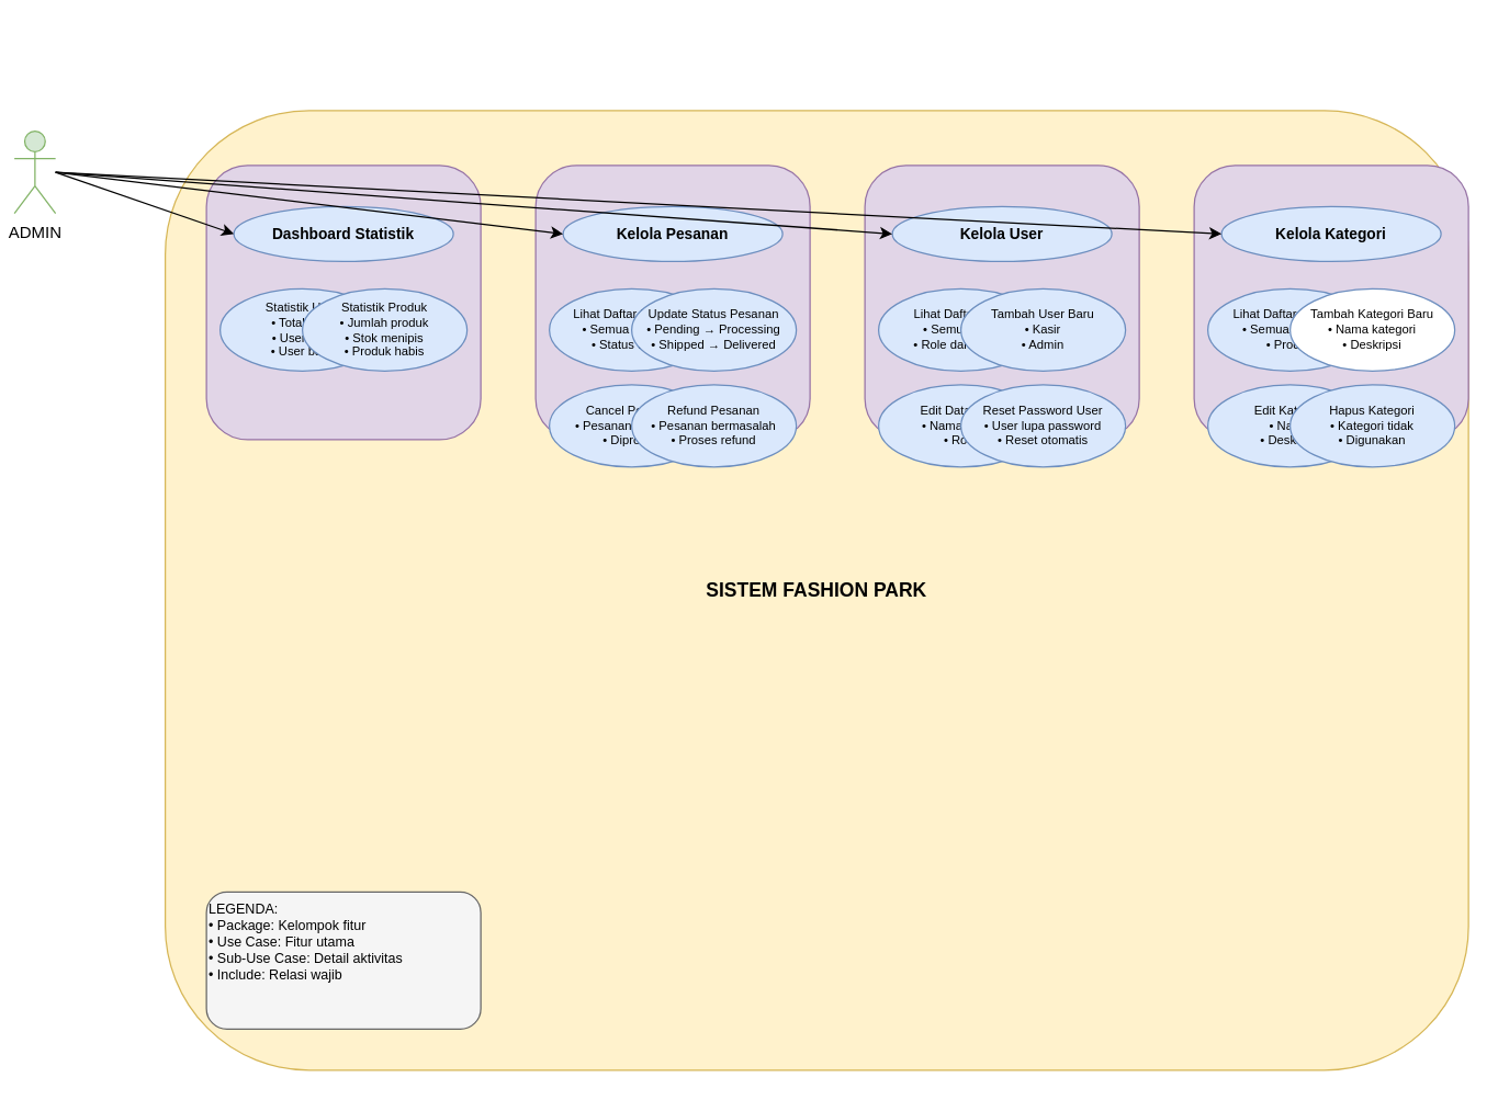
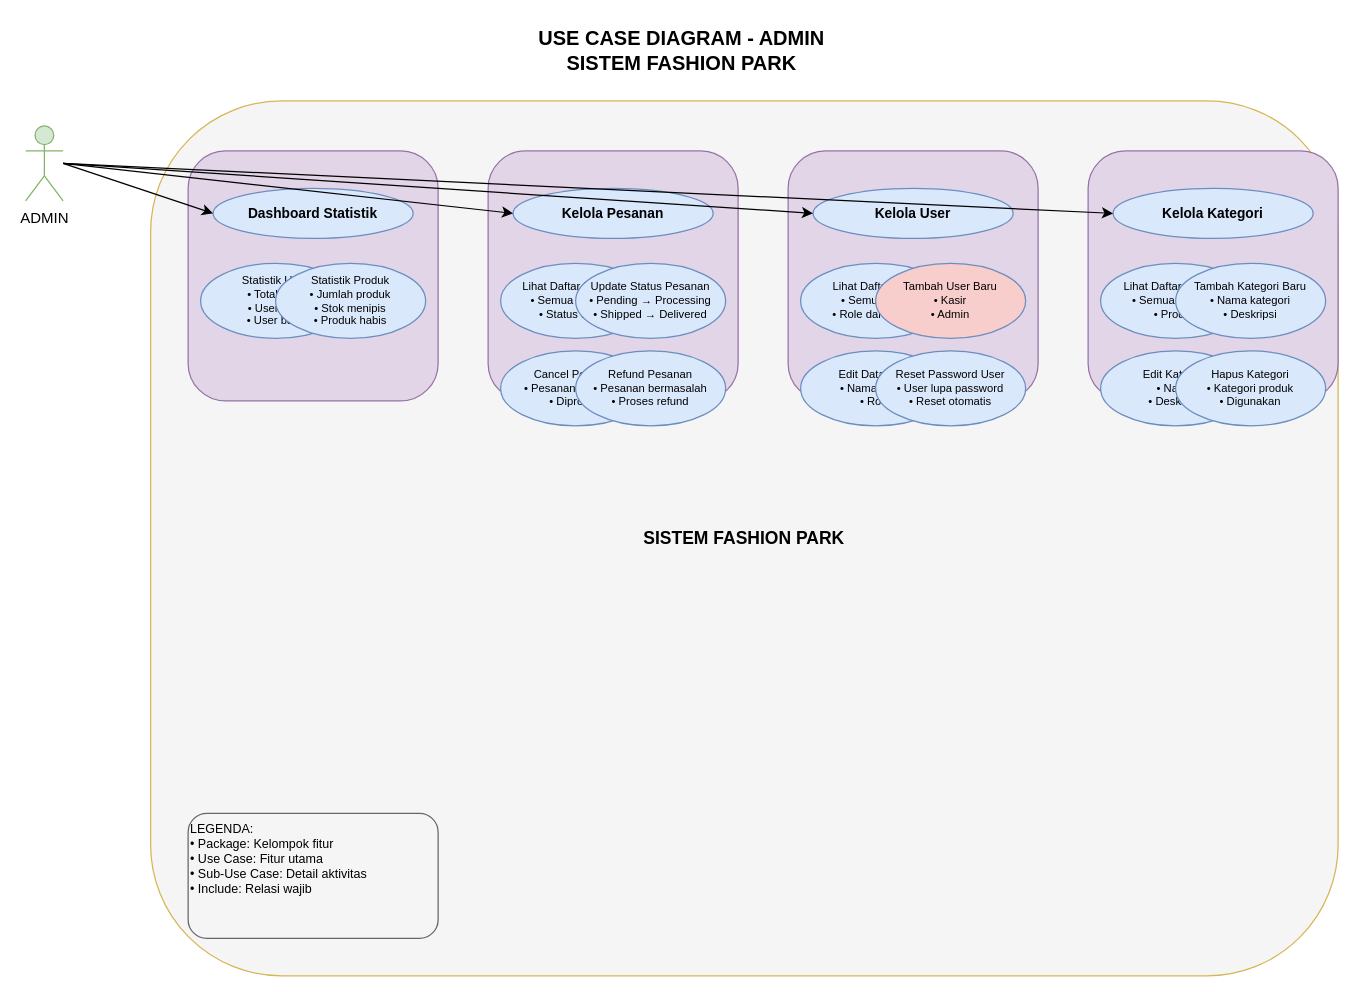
+ <mxCell id="2" value="USE CASE DIAGRAM - ADMIN&#10;SISTEM FASHION PARK" style="text;html=1;strokeColor=none;fillColor=none;align=center;verticalAlign=middle;whiteSpace=wrap;rounded=0;fontSize=16;fontStyle=1;fontColor=#000000;" vertex="1" parent="1"><mxGeometry x="370" y="20" width="350" height="40" as="geometry" /></mxCell>
- <mxCell id="3" value="ADMIN" style="shape=umlActor;verticalLabelPosition=bottom;verticalAlign=top;html=1;outlineConnect=0;fillColor=#d5e8d4;strokeColor=#82b366;" vertex="1" parent="1"><mxGeometry x="10" y="95" width="30" height="60" as="geometry" /></mxCell>
+ <mxCell id="3" value="ADMIN" style="shape=umlActor;verticalLabelPosition=bottom;verticalAlign=top;html=1;outlineConnect=0;fillColor=#d5e8d4;strokeColor=#82b366;" vertex="1" parent="1"><mxGeometry x="20" y="100" width="30" height="60" as="geometry" /></mxCell>
- <mxCell id="18" value="Tambah User Baru&#10;• Kasir&#10;• Admin" style="ellipse;whiteSpace=wrap;html=1;fillColor=#dae8fc;strokeColor=#6c8ebf;fontSize=9;" vertex="1" parent="1"><mxGeometry x="700" y="210" width="120" height="60" as="geometry" /></mxCell>
+ <mxCell id="18" value="Tambah User Baru&#10;• Kasir&#10;• Admin" style="ellipse;whiteSpace=wrap;html=1;fillColor=#f8cecc;strokeColor=#6c8ebf;fontSize=9;" vertex="1" parent="1"><mxGeometry x="700" y="210" width="120" height="60" as="geometry" /></mxCell>
- <mxCell id="24" value="Tambah Kategori Baru&#10;• Nama kategori&#10;• Deskripsi" style="ellipse;whiteSpace=wrap;html=1;fillColor=#ffffff;strokeColor=#6c8ebf;fontSize=9;" vertex="1" parent="1"><mxGeometry x="940" y="210" width="120" height="60" as="geometry" /></mxCell>
+ <mxCell id="24" value="Tambah Kategori Baru&#10;• Nama kategori&#10;• Deskripsi" style="ellipse;whiteSpace=wrap;html=1;fillColor=#dae8fc;strokeColor=#6c8ebf;fontSize=9;" vertex="1" parent="1"><mxGeometry x="940" y="210" width="120" height="60" as="geometry" /></mxCell>
- <mxCell id="26" value="Hapus Kategori&#10;• Kategori tidak&#10;• Digunakan" style="ellipse;whiteSpace=wrap;html=1;fillColor=#dae8fc;strokeColor=#6c8ebf;fontSize=9;" vertex="1" parent="1"><mxGeometry x="940" y="280" width="120" height="60" as="geometry" /></mxCell>
+ <mxCell id="26" value="Hapus Kategori&#10;• Kategori produk&#10;• Digunakan" style="ellipse;whiteSpace=wrap;html=1;fillColor=#dae8fc;strokeColor=#6c8ebf;fontSize=9;" vertex="1" parent="1"><mxGeometry x="940" y="280" width="120" height="60" as="geometry" /></mxCell>
- <mxCell id="4" value="SISTEM FASHION PARK" style="rounded=1;whiteSpace=wrap;html=1;fillColor=#fff2cc;strokeColor=#d6b656;fontSize=14;fontStyle=1;" vertex="1" parent="1"><mxGeometry x="120" y="80" width="950" height="700" as="geometry" /></mxCell>
+ <mxCell id="4" value="SISTEM FASHION PARK" style="rounded=1;whiteSpace=wrap;html=1;fillColor=#f5f5f5;strokeColor=#d6b656;fontSize=14;fontStyle=1;" vertex="1" parent="1"><mxGeometry x="120" y="80" width="950" height="700" as="geometry" /></mxCell>
